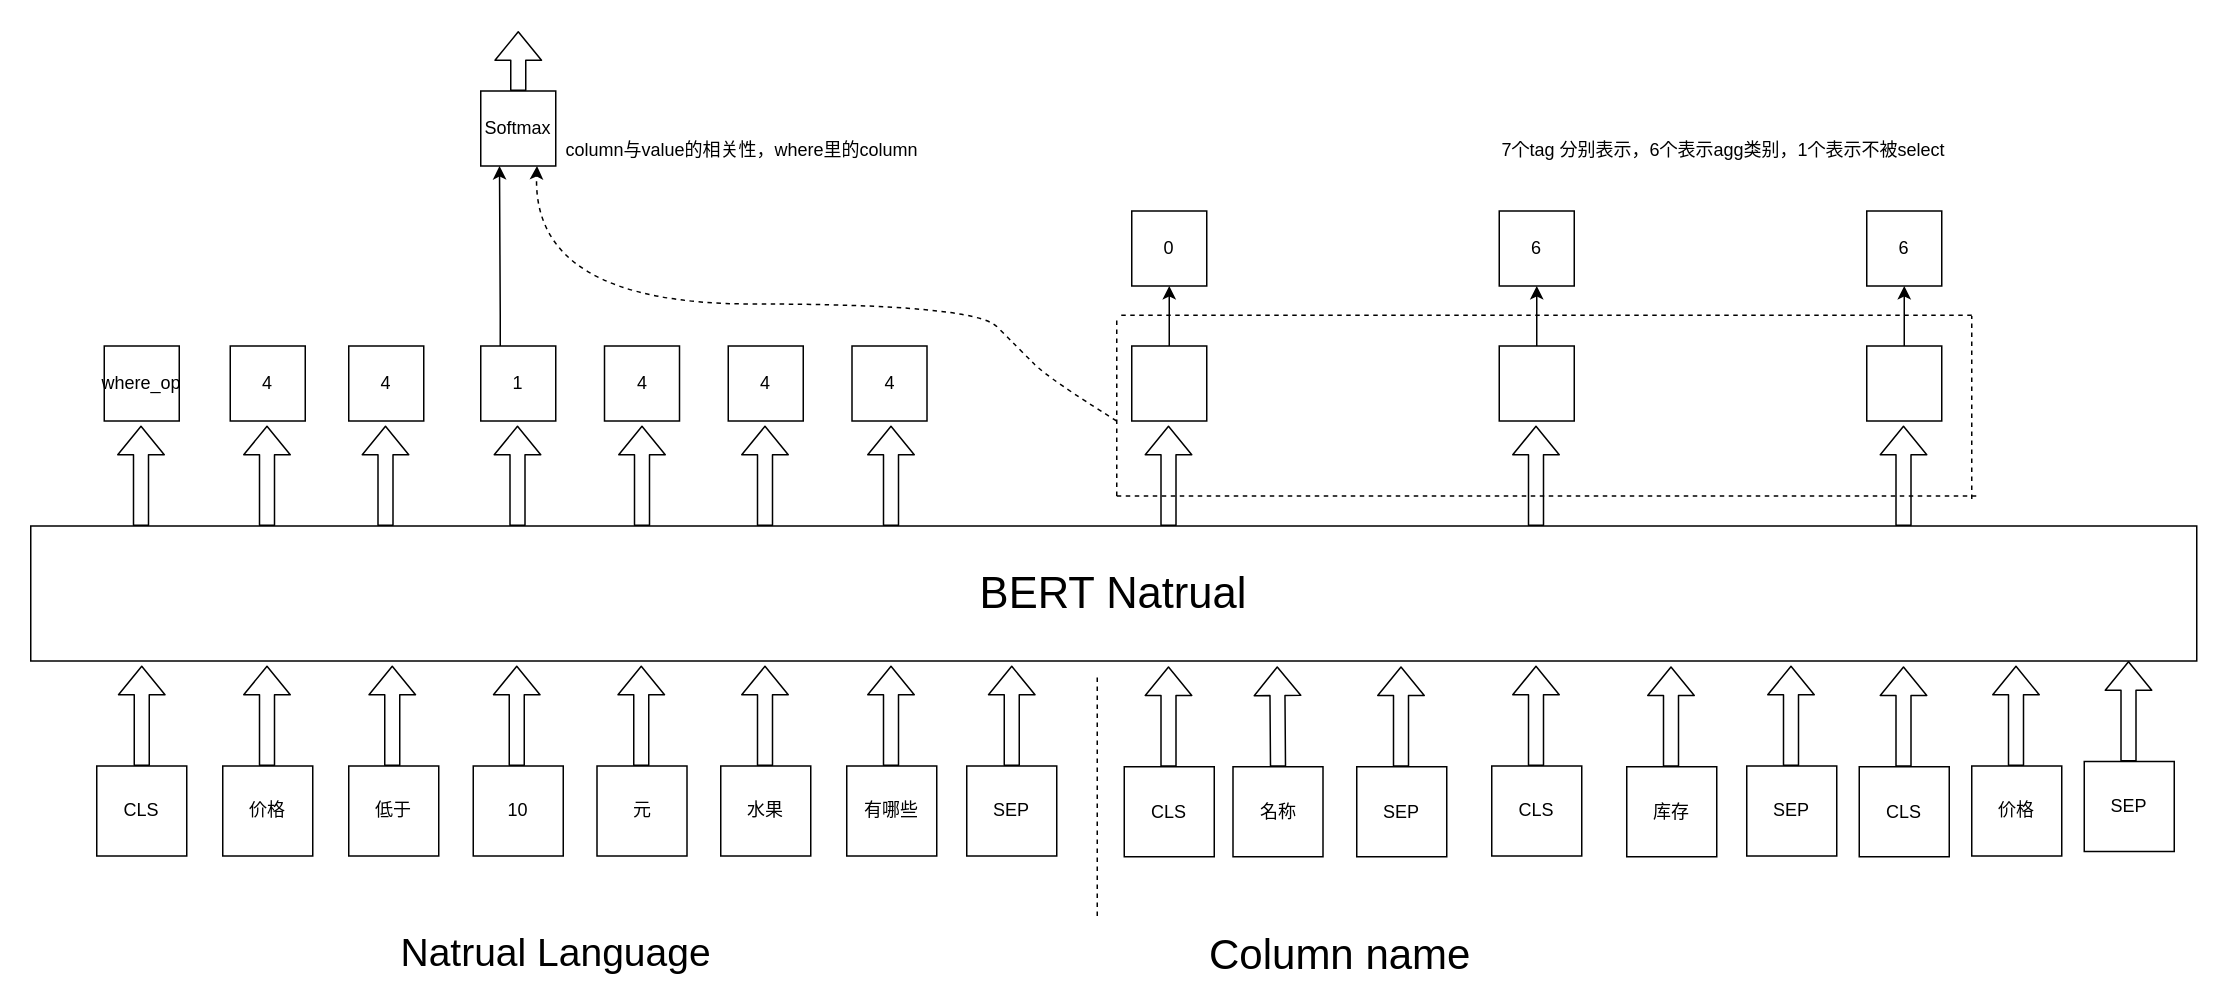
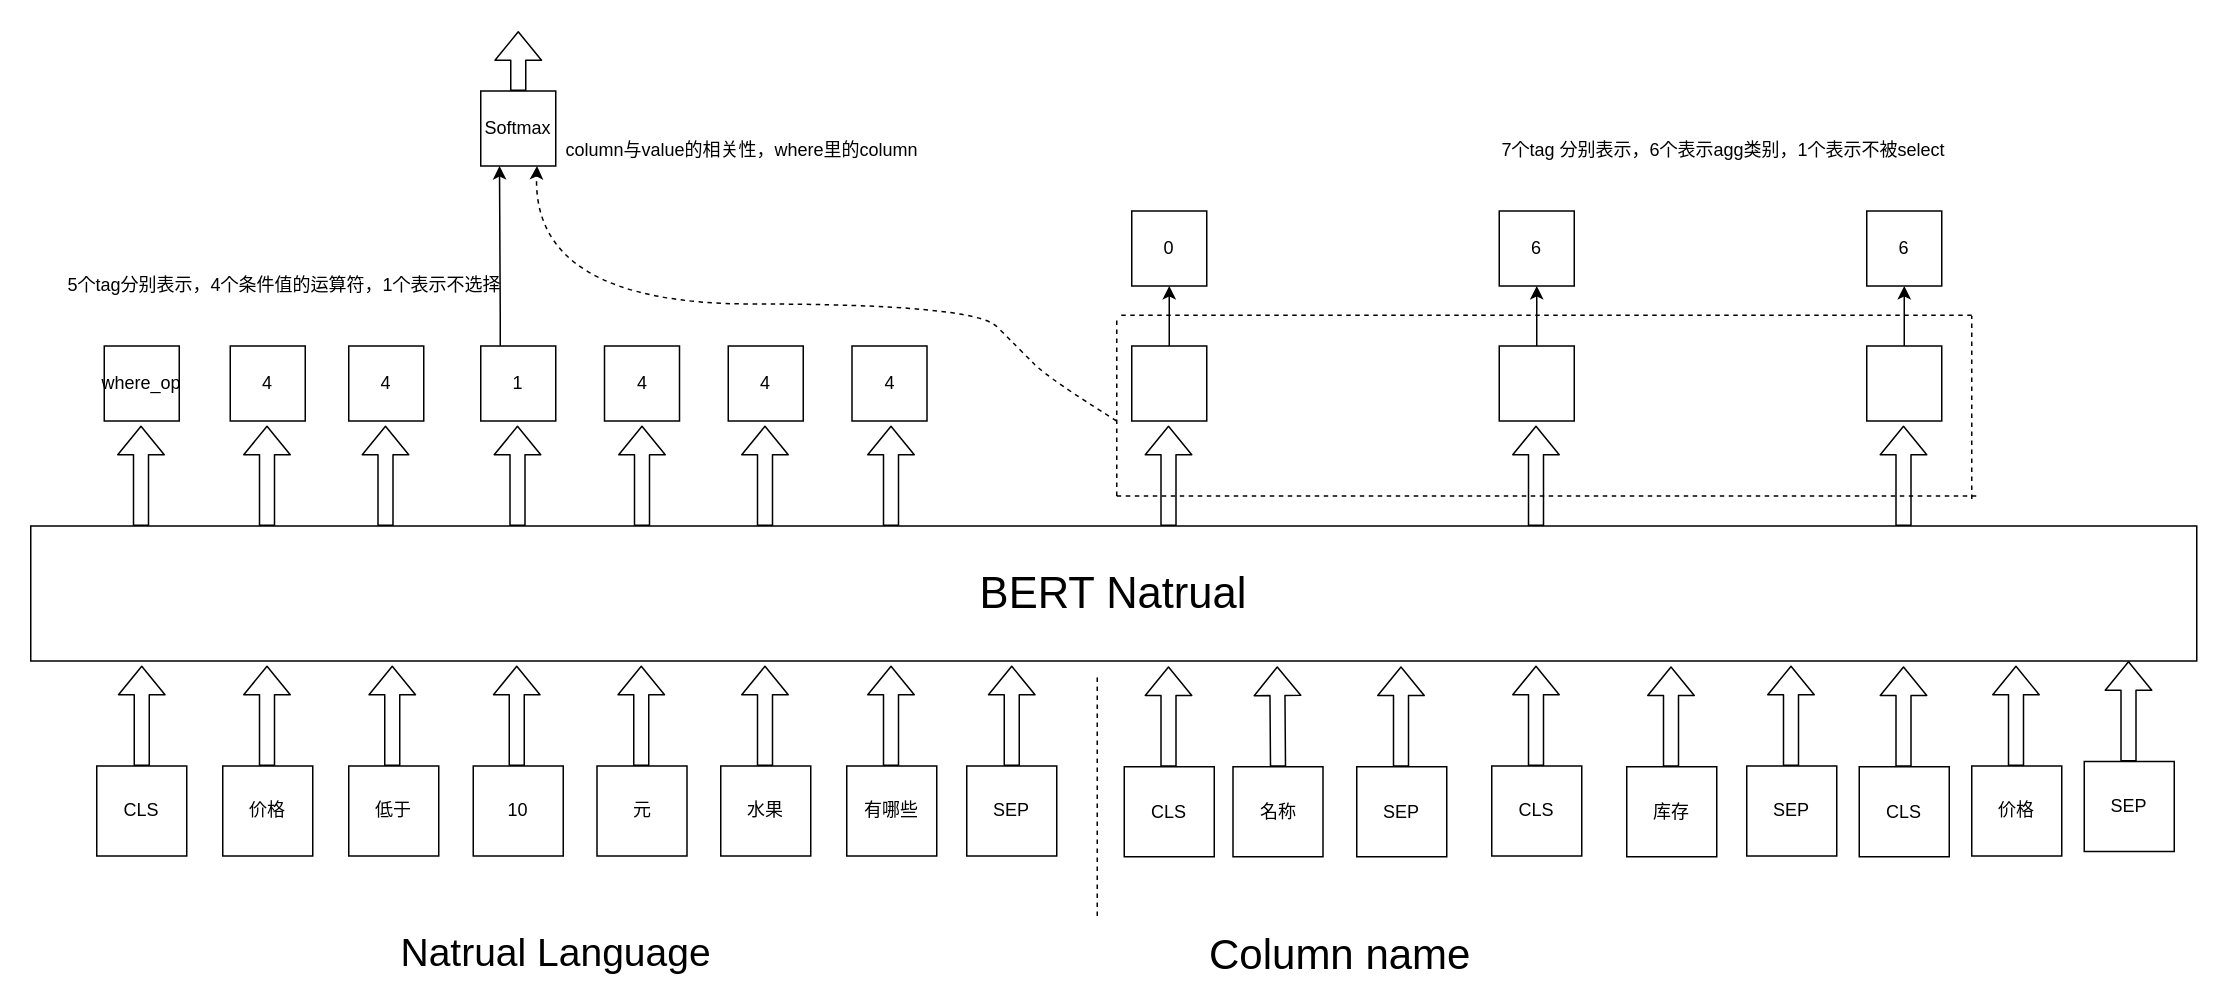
+ <mxCell id="75" value="5个tag分别表示，4个条件值的运算符，1个表示不选择&lt;br&gt;" style="text;html=1;resizable=0;points=[];autosize=1;align=left;verticalAlign=top;spacingTop=-4;" vertex="1" parent="1"><mxGeometry x="43" y="180" width="300" height="20" as="geometry" /></mxCell>
